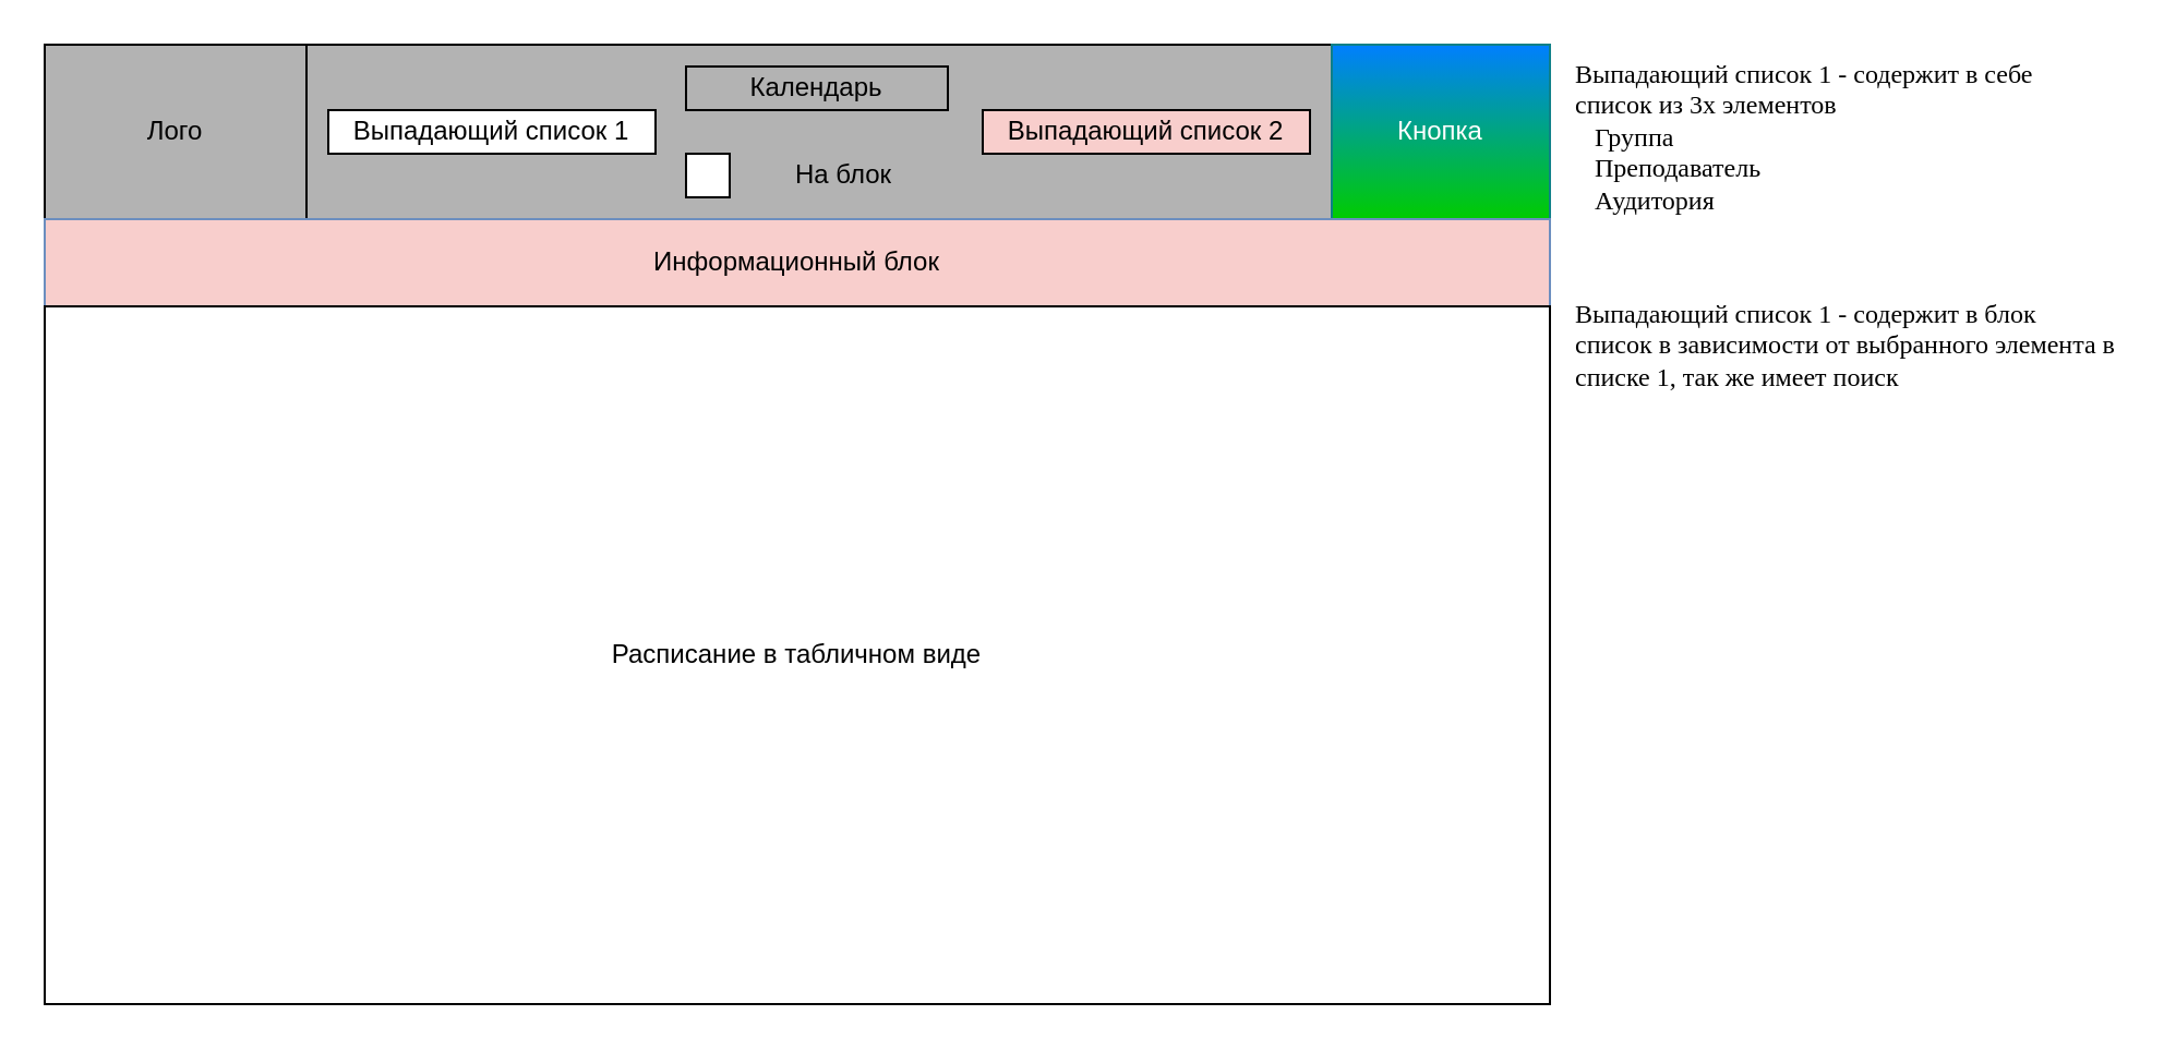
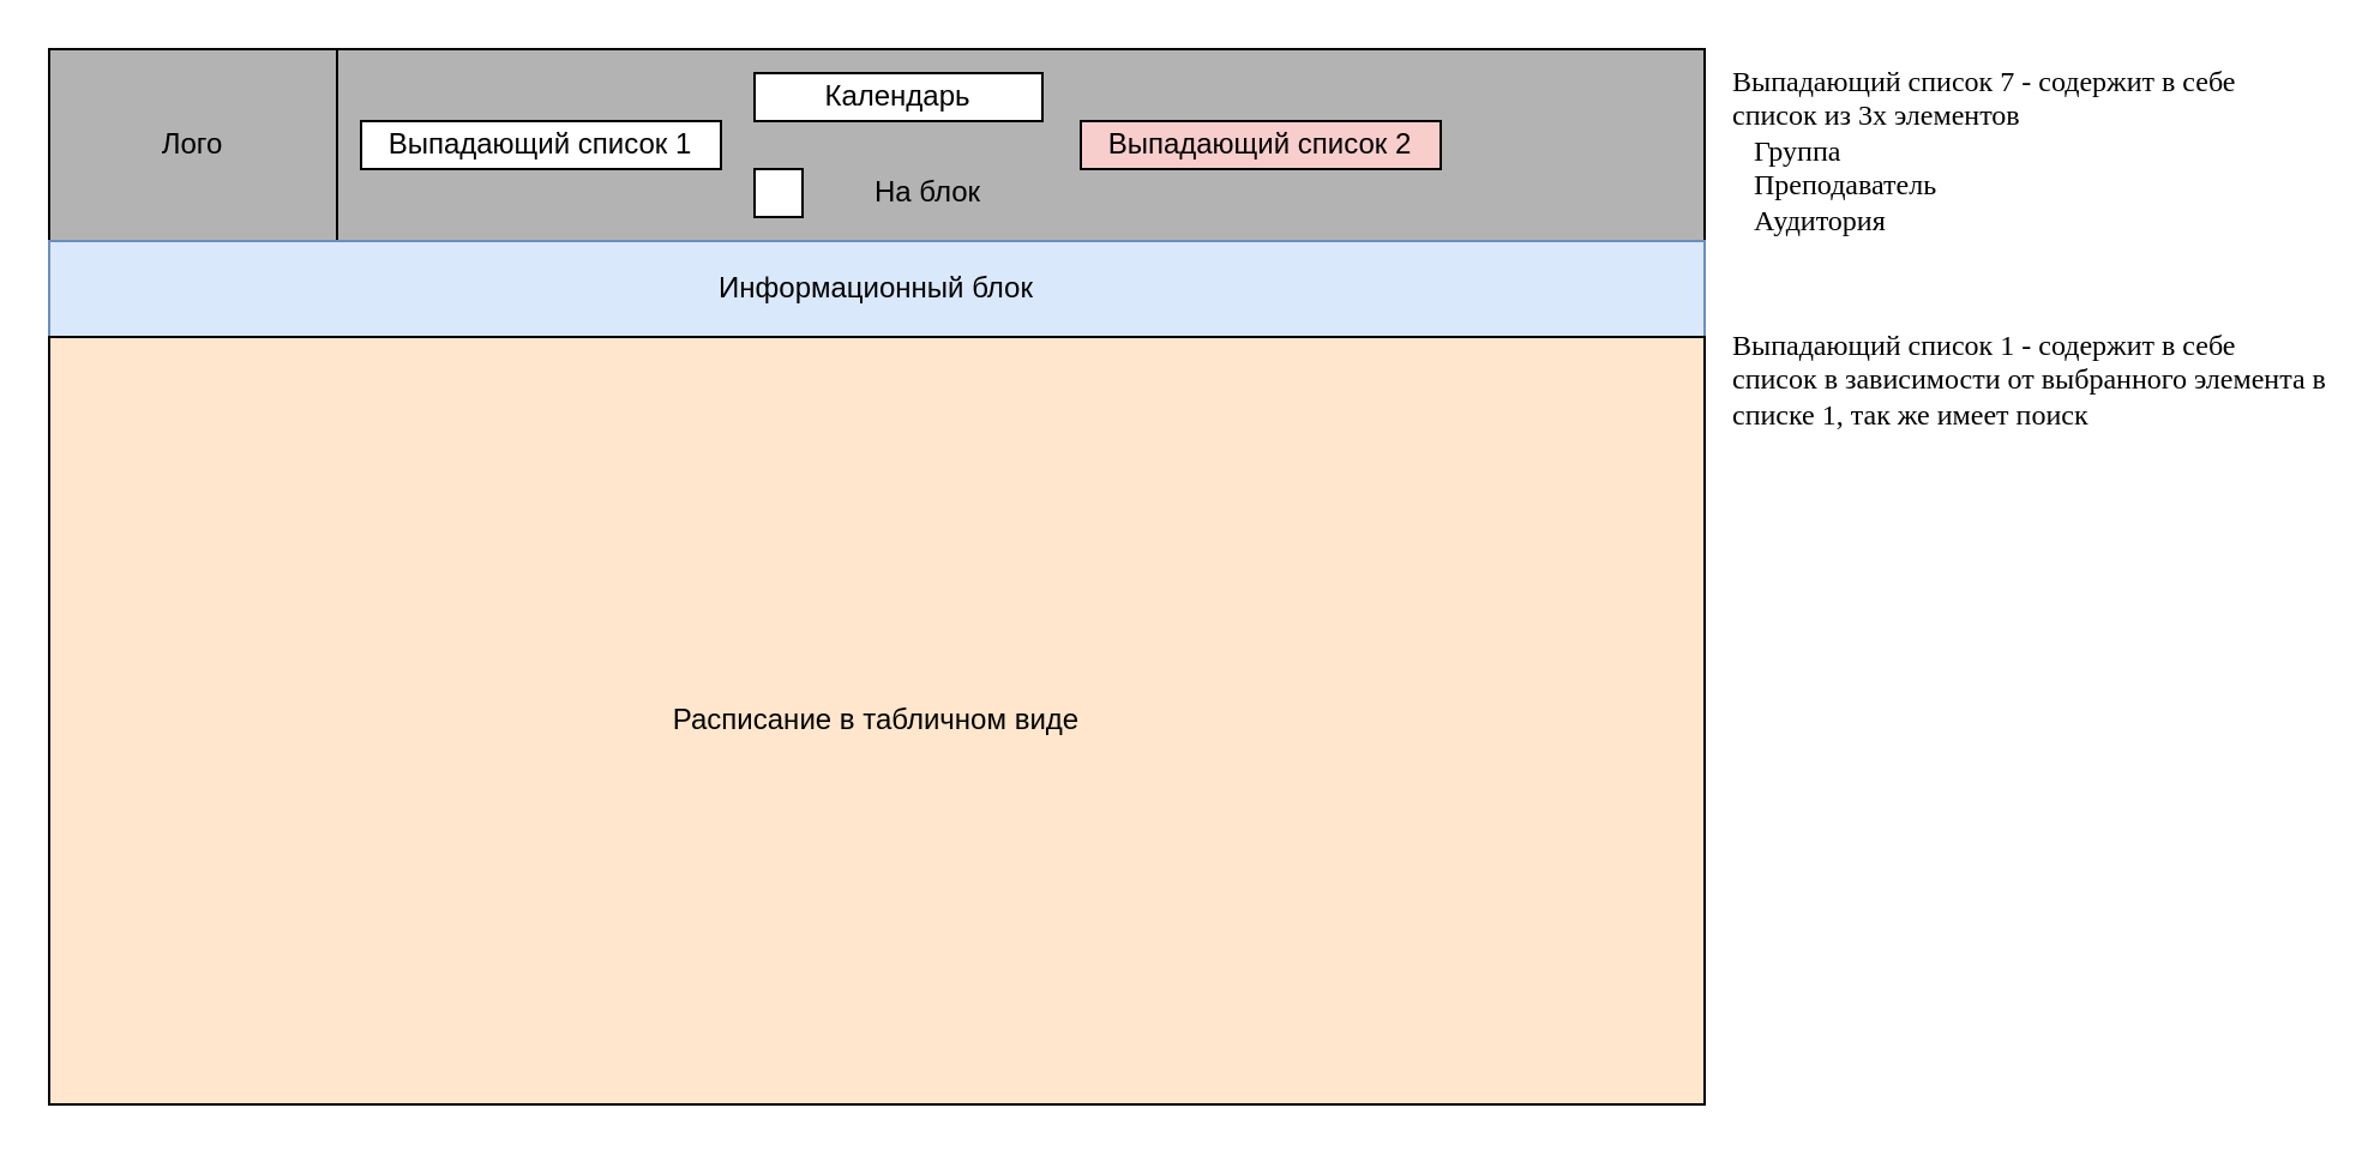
- <mxCell id="6" value="Календарь" style="rounded=0;whiteSpace=wrap;html=1;fillColor=#b3b3b3;" vertex="1" parent="1"><mxGeometry x="314" y="30" width="120" height="20" as="geometry" /></mxCell>
+ <mxCell id="6" value="Календарь" style="rounded=0;whiteSpace=wrap;html=1;" vertex="1" parent="1"><mxGeometry x="314" y="30" width="120" height="20" as="geometry" /></mxCell>
- <mxCell id="10" value="Кнопка" style="rounded=0;whiteSpace=wrap;html=1;strokeColor=#0e8088;shadow=0;glass=0;sketch=0;gradientDirection=north;fillColor=#00CC00;gradientColor=#007FFF;fontColor=#FFFFFF;" vertex="1" parent="1"><mxGeometry x="610" width="100" height="80" as="geometry" y="20" /></mxCell>
- <mxCell id="13" value="Выпадающий список 1 - содержит в себе список из 3х элементов&lt;br&gt;&amp;nbsp; &amp;nbsp;Группа&lt;br&gt;&amp;nbsp; &amp;nbsp;Преподаватель&lt;br&gt;&amp;nbsp; &amp;nbsp;Аудитория" style="text;html=1;strokeColor=none;fillColor=none;align=left;verticalAlign=top;whiteSpace=wrap;rounded=0;fontFamily=Tahoma;" vertex="1" parent="1"><mxGeometry x="720" width="250" height="110" as="geometry" y="20" /></mxCell>
+ <mxCell id="13" value="Выпадающий список 7 - содержит в себе список из 3х элементов&lt;br&gt;&amp;nbsp; &amp;nbsp;Группа&lt;br&gt;&amp;nbsp; &amp;nbsp;Преподаватель&lt;br&gt;&amp;nbsp; &amp;nbsp;Аудитория" style="text;html=1;strokeColor=none;fillColor=none;align=left;verticalAlign=top;whiteSpace=wrap;rounded=0;fontFamily=Tahoma;" vertex="1" parent="1"><mxGeometry x="720" width="250" height="110" as="geometry" y="20" /></mxCell>
- <mxCell id="11" value="Информационный блок" style="rounded=0;whiteSpace=wrap;html=1;fillColor=#f8cecc;strokeColor=#6c8ebf;" vertex="1" parent="1"><mxGeometry y="100" width="690" height="40" as="geometry" x="20" /></mxCell>
+ <mxCell id="11" value="Информационный блок" style="rounded=0;whiteSpace=wrap;html=1;fillColor=#dae8fc;strokeColor=#6c8ebf;" vertex="1" parent="1"><mxGeometry y="100" width="690" height="40" as="geometry" x="20" /></mxCell>
- <mxCell id="14" value="Выпадающий список 1 - содержит в блок список в зависимости от выбранного элемента в списке 1, так же имеет поиск" style="text;html=1;strokeColor=none;fillColor=none;align=left;verticalAlign=top;whiteSpace=wrap;rounded=0;fontFamily=Tahoma;" vertex="1" parent="1"><mxGeometry x="720" y="130" width="250" height="60" as="geometry" /></mxCell>
+ <mxCell id="14" value="Выпадающий список 1 - содержит в себе список в зависимости от выбранного элемента в списке 1, так же имеет поиск" style="text;html=1;strokeColor=none;fillColor=none;align=left;verticalAlign=top;whiteSpace=wrap;rounded=0;fontFamily=Tahoma;" vertex="1" parent="1"><mxGeometry x="720" y="130" width="250" height="60" as="geometry" /></mxCell>
- <mxCell id="12" value="Расписание в табличном виде" style="rounded=0;whiteSpace=wrap;html=1;" vertex="1" parent="1"><mxGeometry y="140" width="690" height="320" as="geometry" x="20" /></mxCell>
+ <mxCell id="12" value="Расписание в табличном виде" style="rounded=0;whiteSpace=wrap;html=1;fillColor=#ffe6cc;" vertex="1" parent="1"><mxGeometry y="140" width="690" height="320" as="geometry" x="20" /></mxCell>
